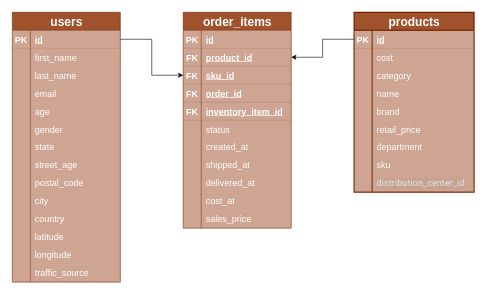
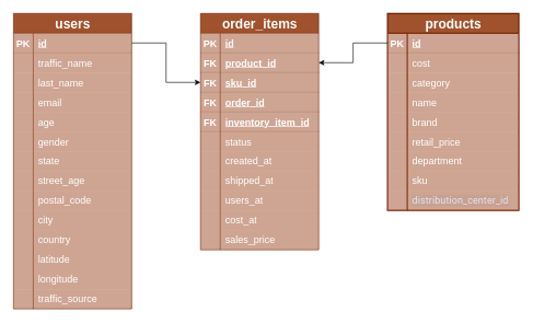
- <mxCell id="42" value="first_name" style="shape=partialRectangle;connectable=0;fillColor=#a0522d;top=0;left=0;bottom=0;right=0;align=left;spacingLeft=6;overflow=hidden;whiteSpace=wrap;html=1;fontSize=15;fontColor=#ffffff;strokeColor=#6D1F00;opacity=30;" parent="40" vertex="1"><mxGeometry x="30" width="150" height="30" as="geometry"><mxRectangle width="150" height="30" as="alternateBounds" /></mxGeometry></mxCell>
+ <mxCell id="42" value="traffic_name" style="shape=partialRectangle;connectable=0;fillColor=#a0522d;top=0;left=0;bottom=0;right=0;align=left;spacingLeft=6;overflow=hidden;whiteSpace=wrap;html=1;fontSize=15;fontColor=#ffffff;strokeColor=#6D1F00;opacity=30;" parent="40" vertex="1"><mxGeometry x="30" width="150" height="30" as="geometry"><mxRectangle width="150" height="30" as="alternateBounds" /></mxGeometry></mxCell>
- <mxCell id="29" value="delivered_at" style="shape=partialRectangle;connectable=0;fillColor=#a0522d;top=0;left=0;bottom=0;right=0;align=left;spacingLeft=6;overflow=hidden;whiteSpace=wrap;html=1;fontSize=15;fontColor=#ffffff;strokeColor=#6D1F00;opacity=30;" parent="27" vertex="1"><mxGeometry x="30" width="150" height="30" as="geometry"><mxRectangle width="150" height="30" as="alternateBounds" /></mxGeometry></mxCell>
+ <mxCell id="29" value="users_at" style="shape=partialRectangle;connectable=0;fillColor=#a0522d;top=0;left=0;bottom=0;right=0;align=left;spacingLeft=6;overflow=hidden;whiteSpace=wrap;html=1;fontSize=15;fontColor=#ffffff;strokeColor=#6D1F00;opacity=30;" parent="27" vertex="1"><mxGeometry x="30" width="150" height="30" as="geometry"><mxRectangle width="150" height="30" as="alternateBounds" /></mxGeometry></mxCell>
